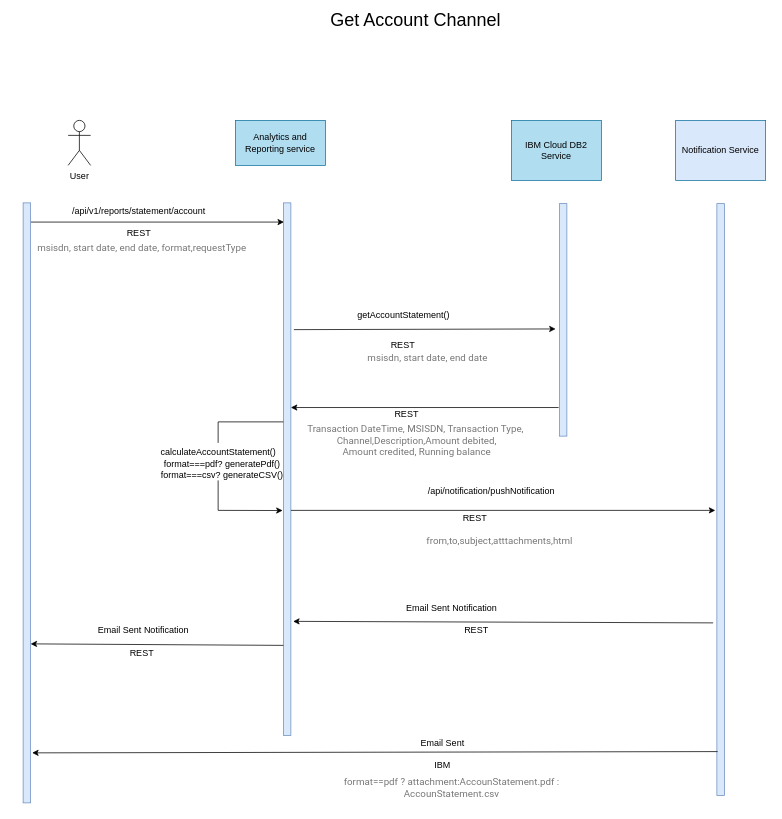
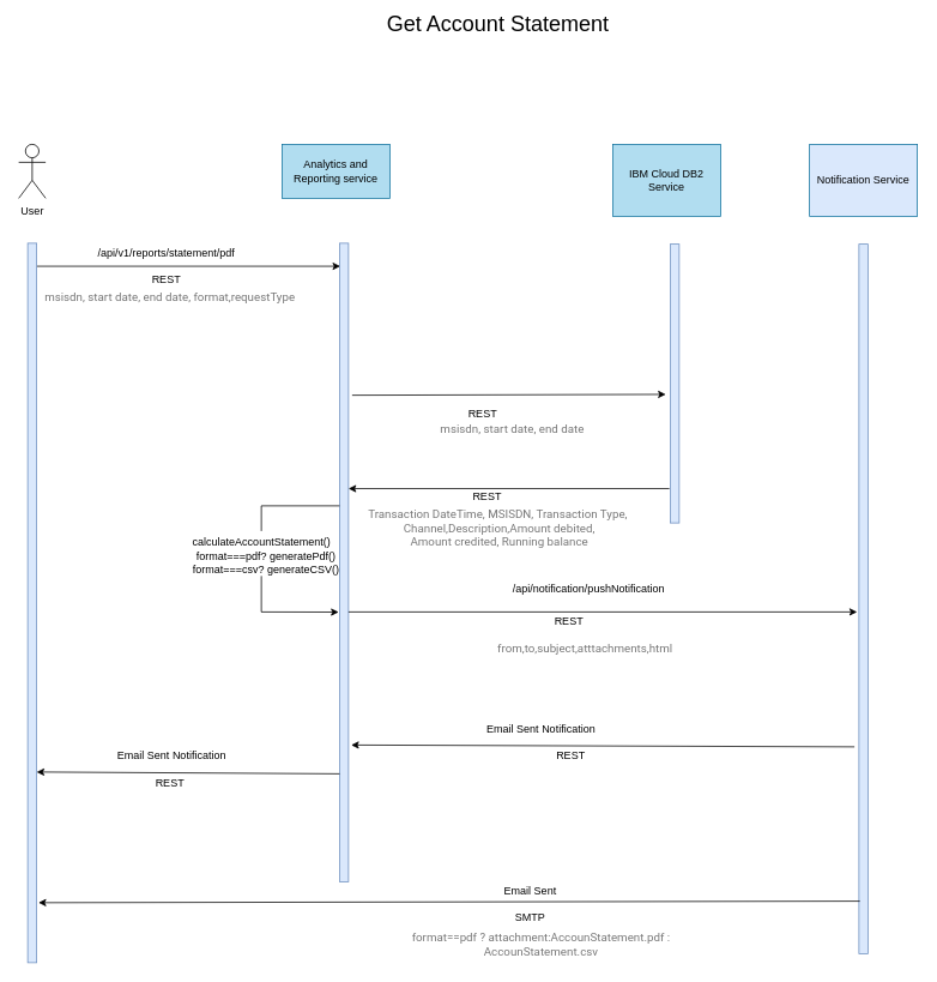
- <mxCell id="2" value="&lt;font style=&quot;font-size: 24px&quot;&gt;Get Account Channel&lt;br&gt;&lt;br&gt;&lt;/font&gt;" style="text;html=1;align=center;verticalAlign=middle;resizable=0;points=[];autosize=1;" parent="1" vertex="1"><mxGeometry x="423" y="20" width="260" height="40" as="geometry" /></mxCell>
+ <mxCell id="2" value="&lt;font style=&quot;font-size: 24px&quot;&gt;Get Account Statement&lt;br&gt;&lt;br&gt;&lt;/font&gt;" style="text;html=1;align=center;verticalAlign=middle;resizable=0;points=[];autosize=1;" parent="1" vertex="1"><mxGeometry x="423" y="20" width="260" height="40" as="geometry" /></mxCell>
- <mxCell id="25" value="User&lt;br&gt;" style="shape=umlActor;verticalLabelPosition=bottom;verticalAlign=top;html=1;" parent="1" vertex="1"><mxGeometry x="90" y="160" width="30" height="60" as="geometry" /></mxCell>
+ <mxCell id="25" value="User&lt;br&gt;" style="shape=umlActor;verticalLabelPosition=bottom;verticalAlign=top;html=1;" parent="1" vertex="1"><mxGeometry x="20" y="160" width="30" height="60" as="geometry" /></mxCell>
- <mxCell id="8" value="/api/v1/reports/statement/account" style="text;html=1;align=center;verticalAlign=middle;resizable=0;points=[];autosize=1;" parent="1" vertex="1"><mxGeometry x="89" y="271" width="190" height="20" as="geometry" /></mxCell>
+ <mxCell id="8" value="/api/v1/reports/statement/pdf" style="text;html=1;align=center;verticalAlign=middle;resizable=0;points=[];autosize=1;" parent="1" vertex="1"><mxGeometry x="89" y="271" width="190" height="20" as="geometry" /></mxCell>
- <mxCell id="14" value="getAccountStatement()" style="text;html=1;align=center;verticalAlign=middle;resizable=0;points=[];autosize=1;" parent="1" vertex="1"><mxGeometry x="467" y="410" width="140" height="20" as="geometry" /></mxCell>
- <mxCell id="20" value="&lt;font color=&quot;#777777&quot; face=&quot;Roboto, RobotoDraft, Helvetica, Arial, sans-serif&quot;&gt;&lt;span style=&quot;font-size: 13px ; background-color: rgb(255 , 255 , 255)&quot;&gt;from,to,subject,atttachments,html&lt;/span&gt;&lt;/font&gt;" style="text;html=1;align=center;verticalAlign=middle;resizable=0;points=[];autosize=1;" parent="1" vertex="1"><mxGeometry x="560" y="710" width="210" height="20" as="geometry" /></mxCell>
+ <mxCell id="20" value="&lt;font color=&quot;#777777&quot; face=&quot;Roboto, RobotoDraft, Helvetica, Arial, sans-serif&quot;&gt;&lt;span style=&quot;font-size: 13px ; background-color: rgb(255 , 255 , 255)&quot;&gt;from,to,subject,atttachments,html&lt;/span&gt;&lt;/font&gt;" style="text;html=1;align=center;verticalAlign=middle;resizable=0;points=[];autosize=1;" parent="1" vertex="1"><mxGeometry x="545" y="710" width="210" height="20" as="geometry" /></mxCell>
- <mxCell id="38" value="IBM" style="text;html=1;align=center;verticalAlign=middle;resizable=0;points=[];autosize=1;" vertex="1" parent="1"><mxGeometry x="564" y="1010" width="50" height="20" as="geometry" /></mxCell>
+ <mxCell id="38" value="SMTP" style="text;html=1;align=center;verticalAlign=middle;resizable=0;points=[];autosize=1;" vertex="1" parent="1"><mxGeometry x="564" y="1010" width="50" height="20" as="geometry" /></mxCell>
